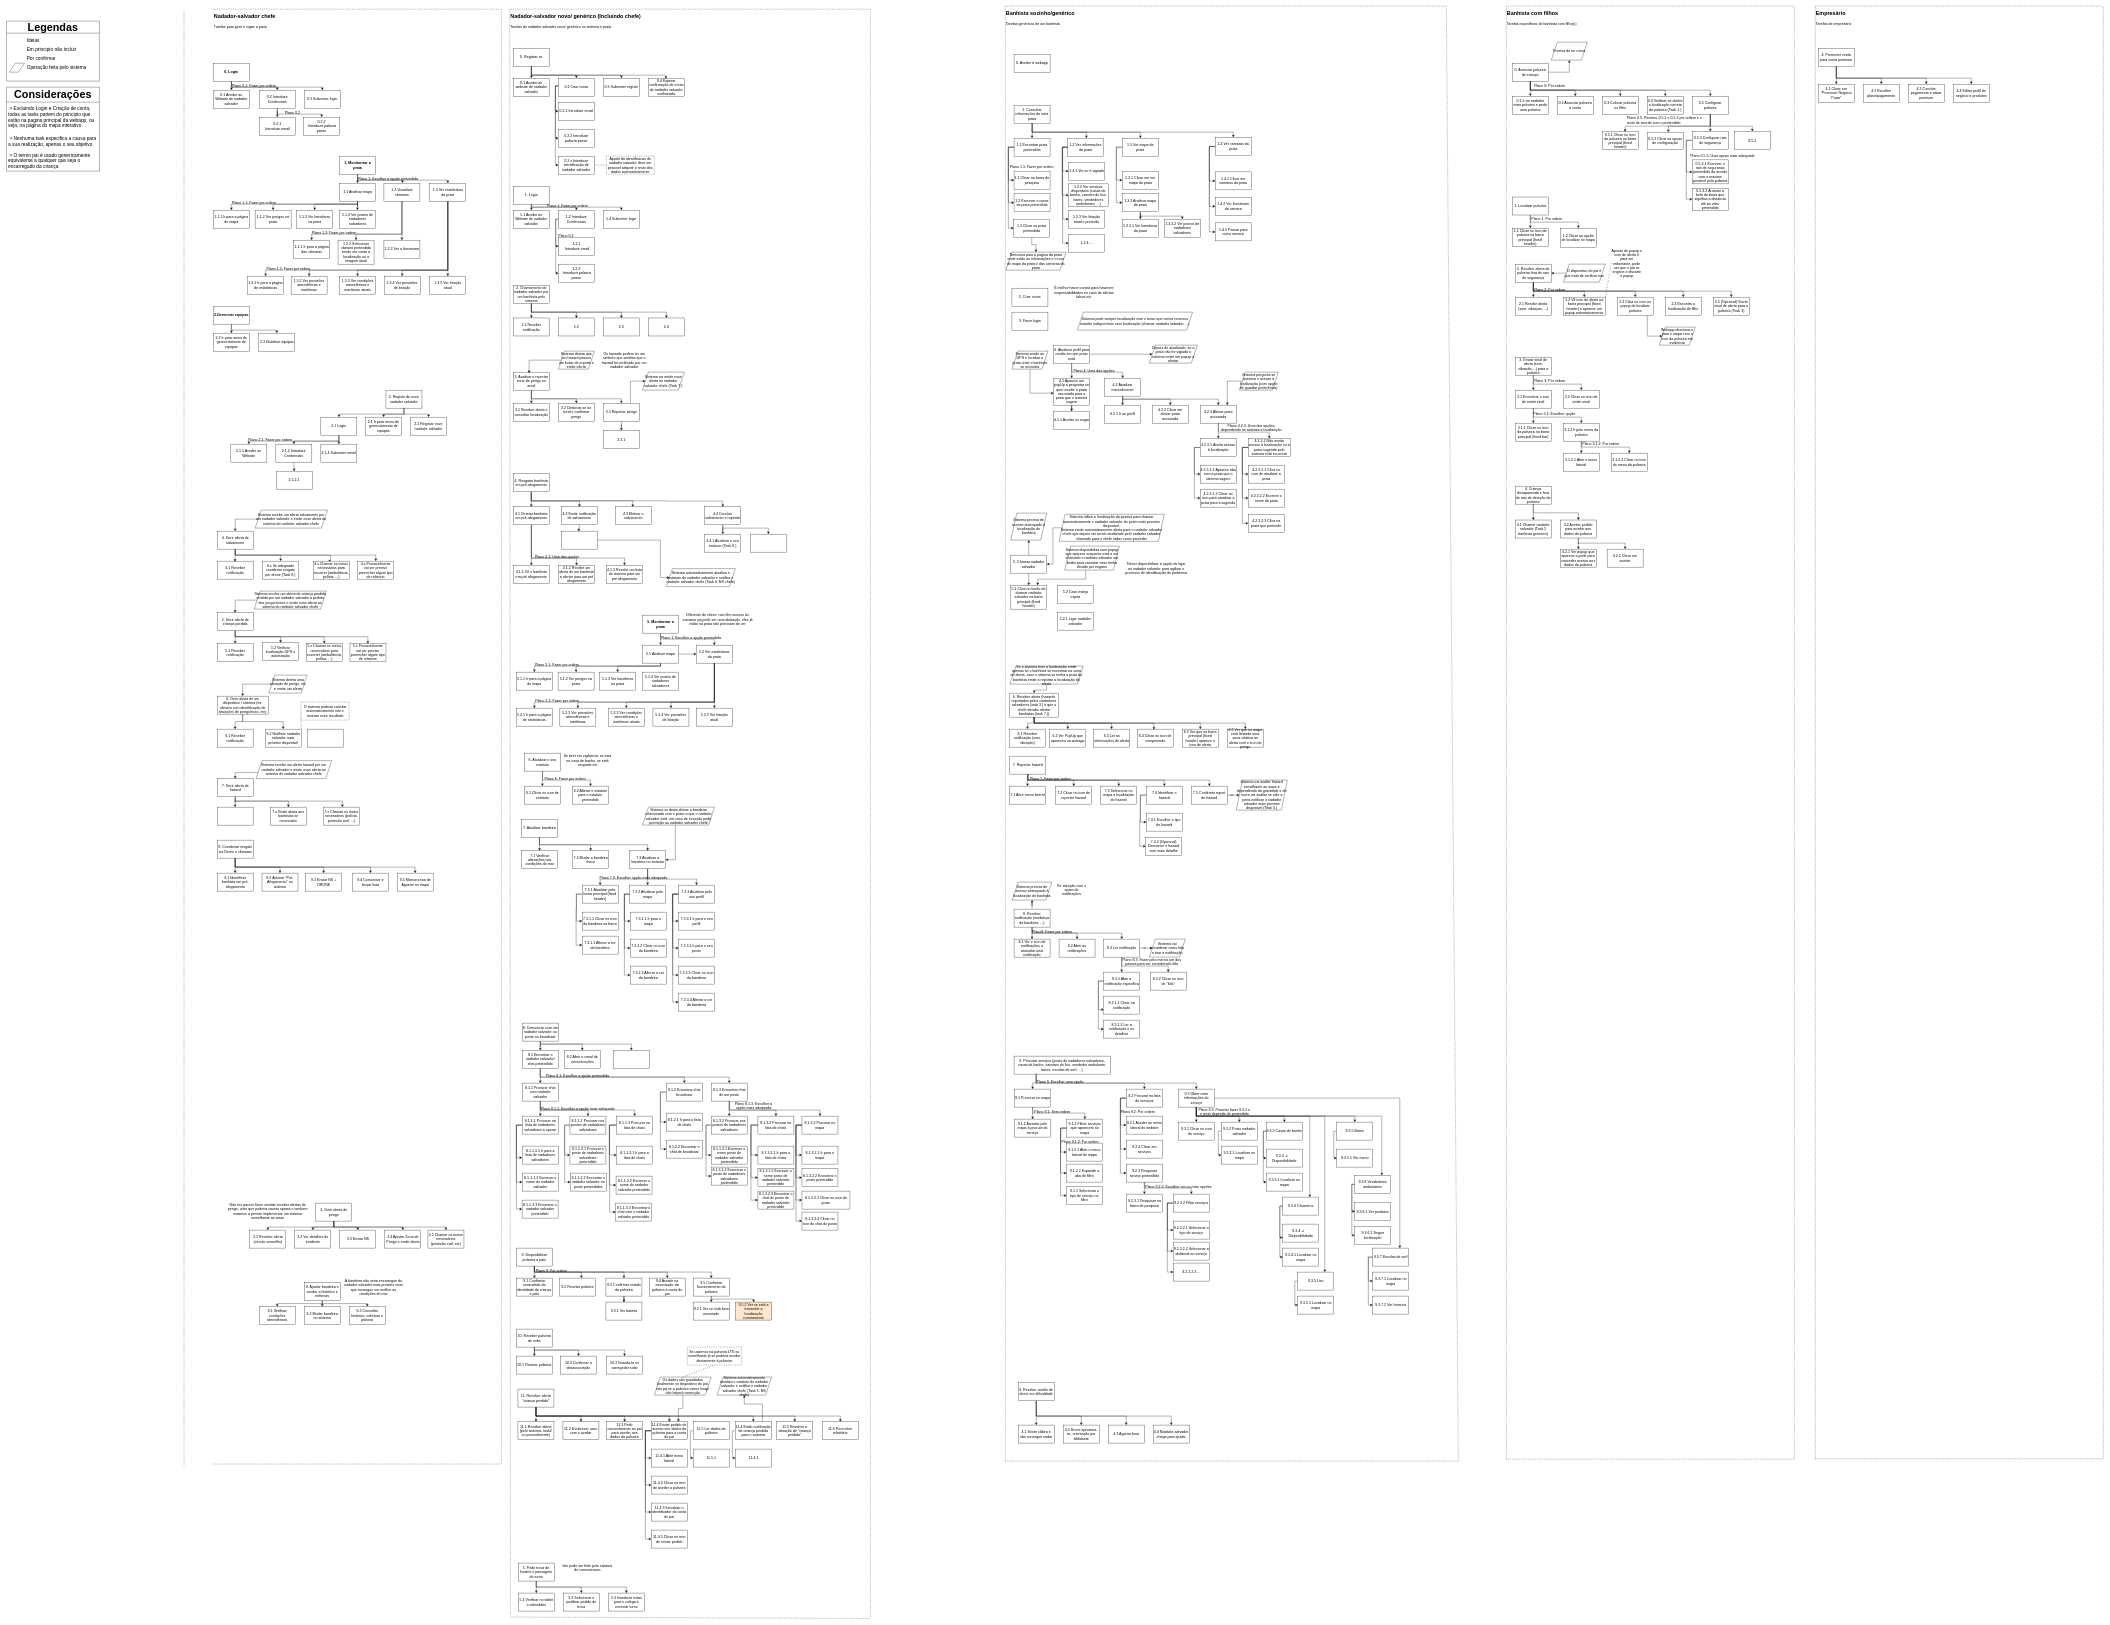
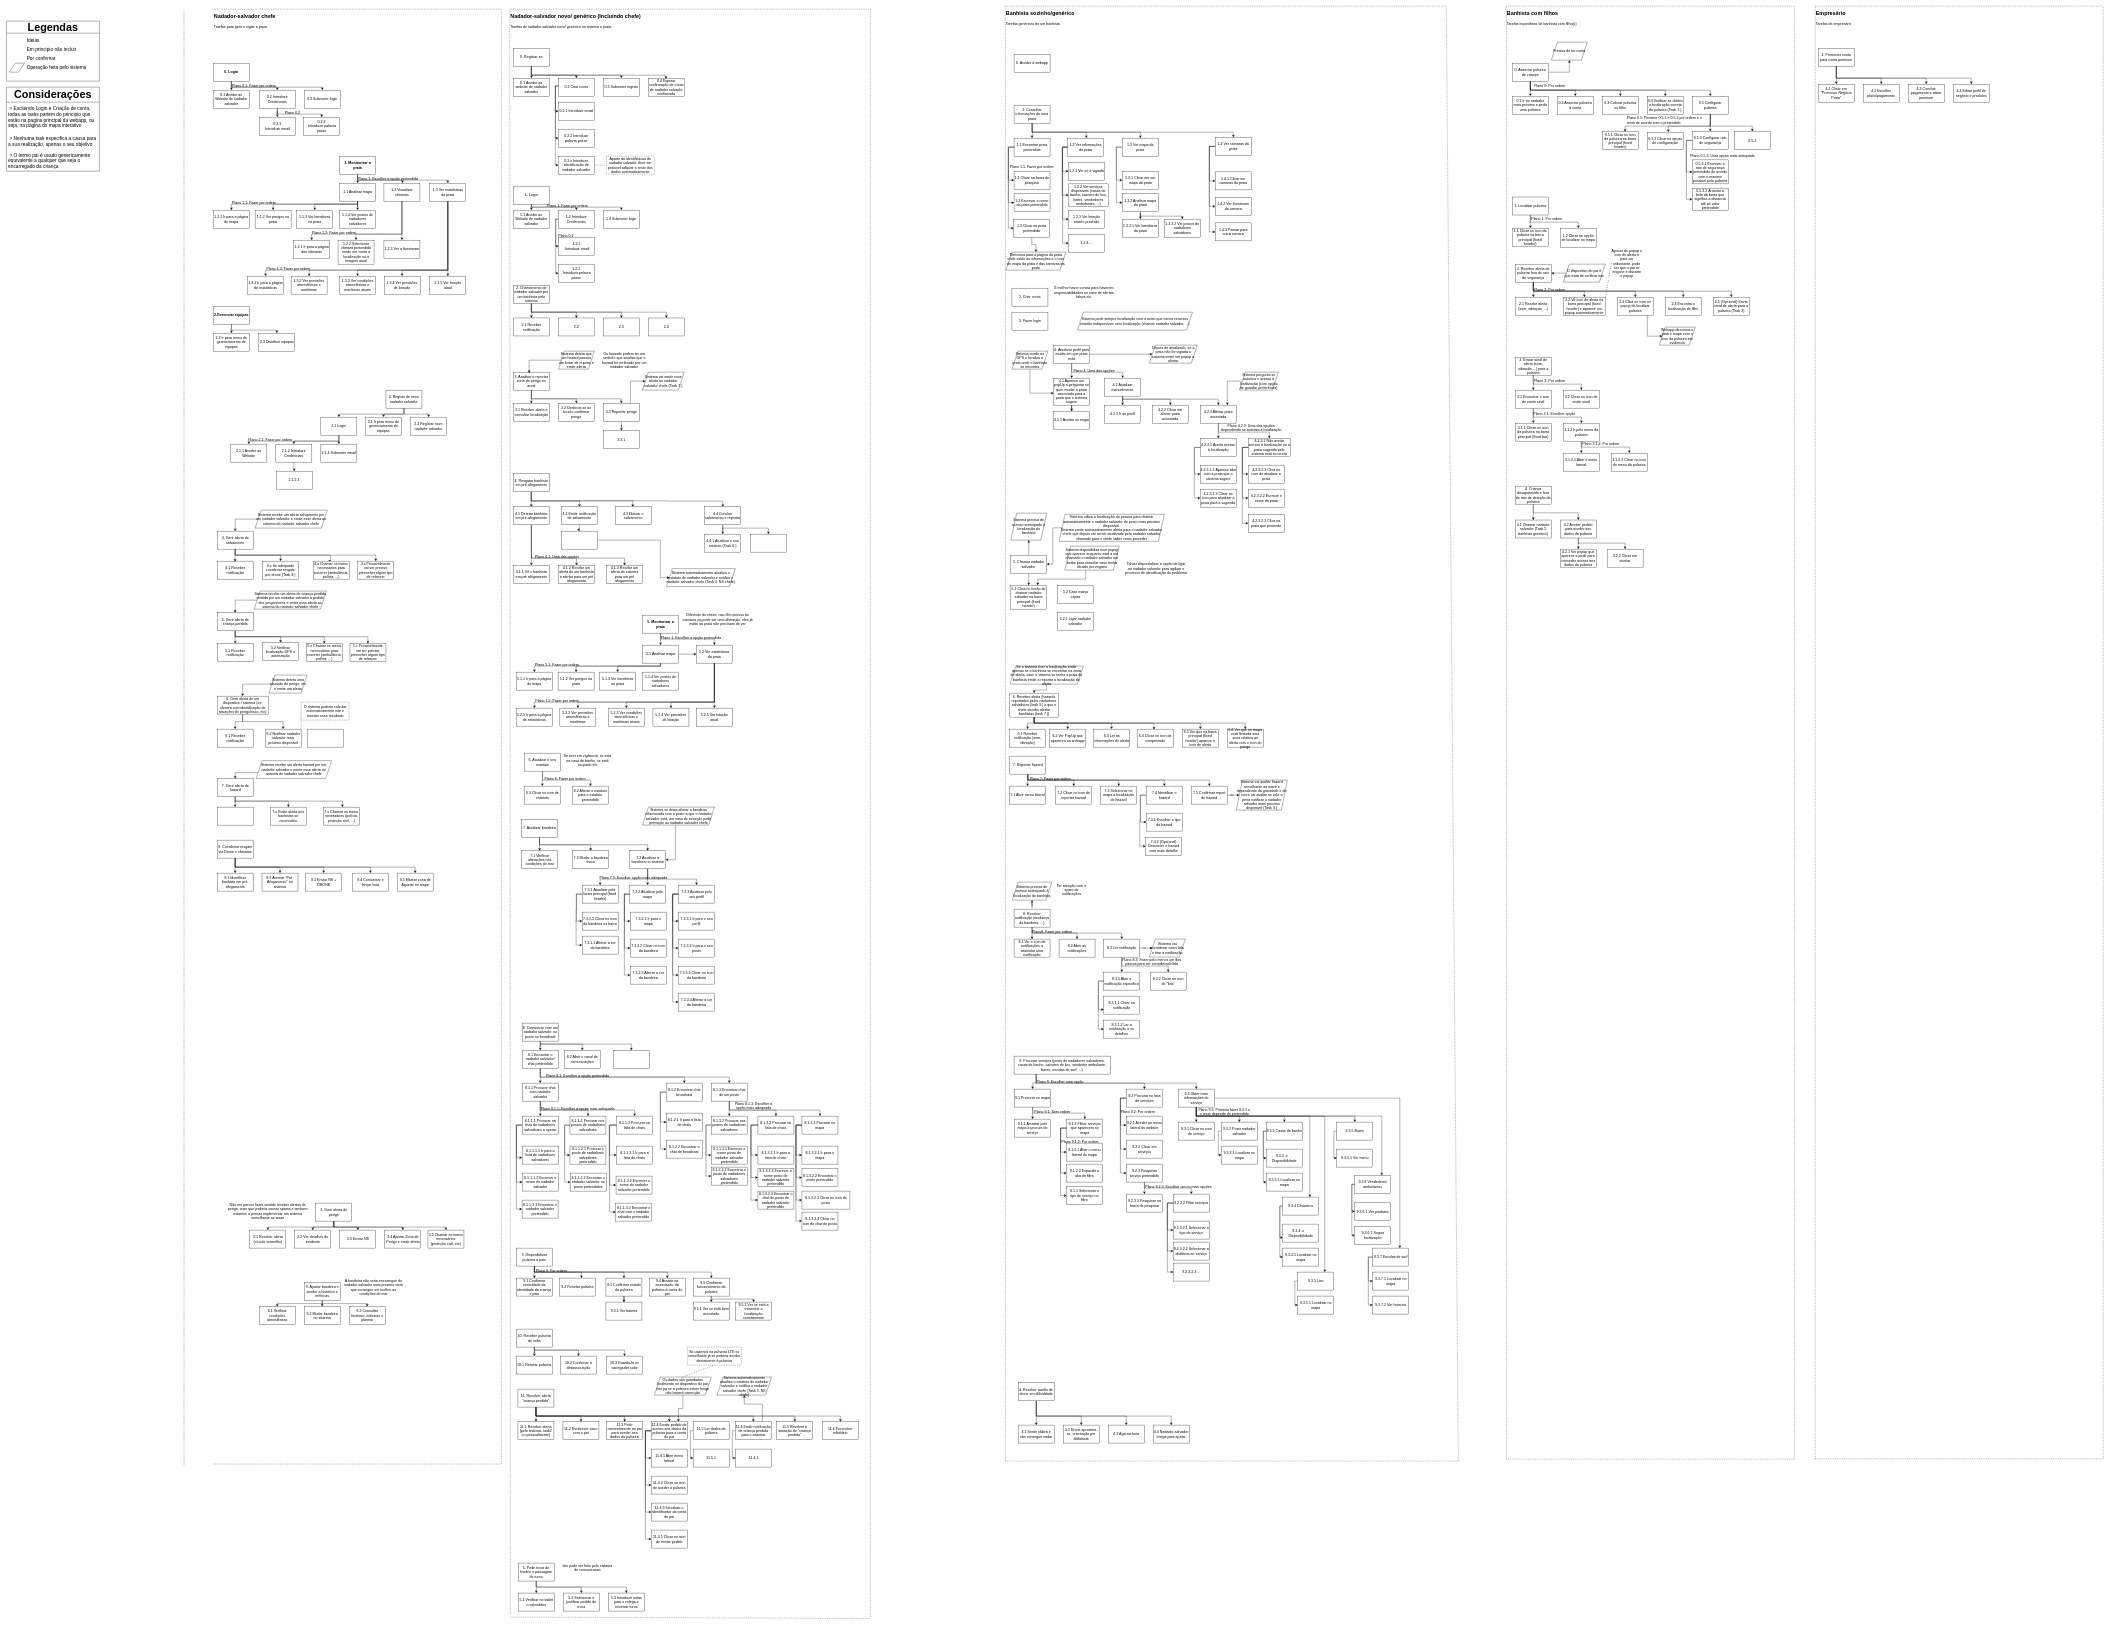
- <mxCell id="280" value="4.1.3 Recebe um lista do sistema para um pré afogamento" style="rounded=0;whiteSpace=wrap;html=1;" vertex="1" parent="1"><mxGeometry x="2020.5" y="1884" width="120" height="60" as="geometry" /></mxCell>
+ <mxCell id="280" value="4.1.3 Recebe um alerta do sistema para um pré afogamento" style="rounded=0;whiteSpace=wrap;html=1;" vertex="1" parent="1"><mxGeometry x="2020.5" y="1884" width="120" height="60" as="geometry" /></mxCell>
- <mxCell id="672" value="9.5.2 Ver se está a transmitir a localização corretamente" style="rounded=0;whiteSpace=wrap;html=1;fillColor=#ffe6cc;" vertex="1" parent="1"><mxGeometry x="2450.82" y="4340" width="120" height="60" as="geometry" /></mxCell>
+ <mxCell id="672" value="9.5.2 Ver se está a transmitir a localização corretamente" style="rounded=0;whiteSpace=wrap;html=1;" vertex="1" parent="1"><mxGeometry x="2450.82" y="4340" width="120" height="60" as="geometry" /></mxCell>
- <mxCell id="749" value="11.2 Esclarecer caso com o avaliar" style="rounded=0;whiteSpace=wrap;html=1;" vertex="1" parent="1"><mxGeometry x="1875.25" y="4739" width="120" height="60" as="geometry" /></mxCell>
+ <mxCell id="749" value="11.2 Esclarecer caso com o pai" style="rounded=0;whiteSpace=wrap;html=1;" vertex="1" parent="1"><mxGeometry x="1875.25" y="4739" width="120" height="60" as="geometry" /></mxCell>
